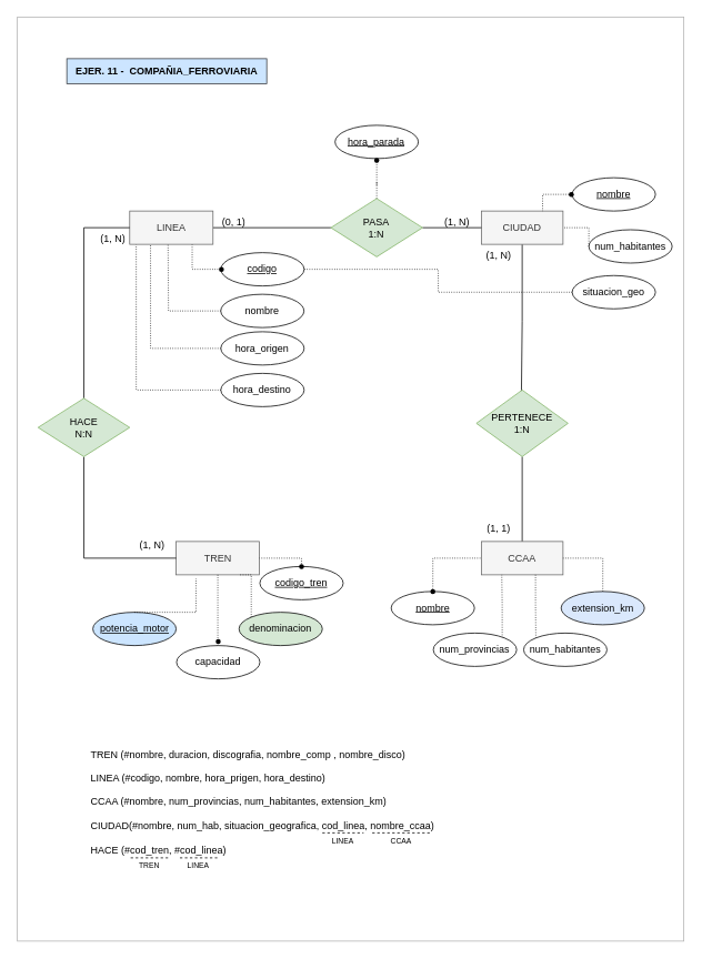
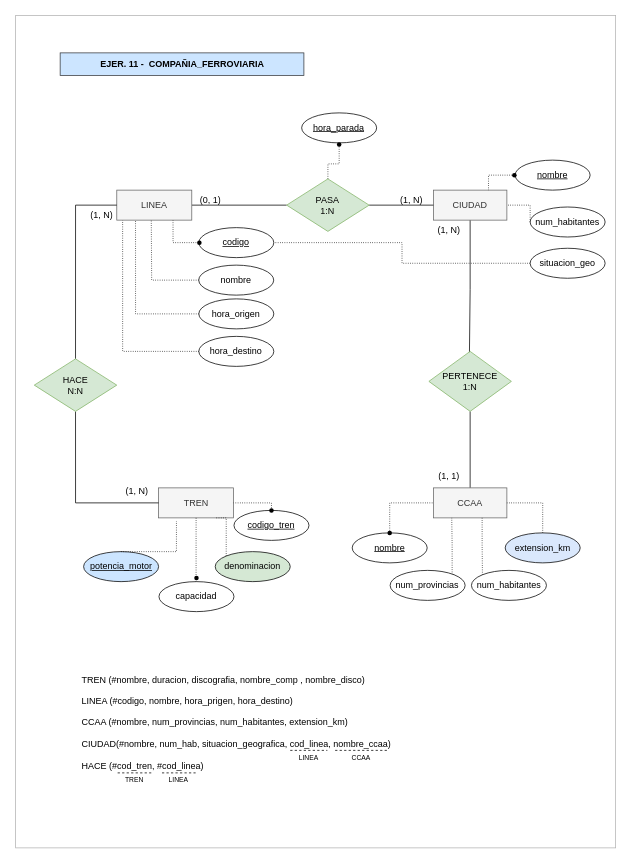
- <mxCell id="16" value="EJER. 11 -&amp;nbsp; COMPAÑIA_FERROVIARIA" style="text;html=1;align=center;verticalAlign=middle;resizable=0;points=[];autosize=1;strokeColor=#36393d;fillColor=#cce5ff;fontStyle=1;fontSize=12;" parent="1" vertex="1"><mxGeometry x="79.37" y="70" width="240" height="30" as="geometry" /></mxCell>
+ <mxCell id="16" value="EJER. 11 -&amp;nbsp; COMPAÑIA_FERROVIARIA" style="text;html=1;align=center;verticalAlign=middle;resizable=0;points=[];autosize=1;strokeColor=#36393d;fillColor=#cce5ff;fontStyle=1;fontSize=12;" parent="1" vertex="1"><mxGeometry x="79.37" y="70" width="325" height="30" as="geometry" /></mxCell>
- <mxCell id="12" value="&lt;font style=&quot;font-size: 12px;&quot;&gt;PASA&lt;br&gt;1:N&lt;/font&gt;" style="shape=rhombus;perimeter=rhombusPerimeter;whiteSpace=wrap;html=1;align=center;verticalAlign=middle;fillColor=#d5e8d4;strokeColor=#82b366;" parent="1" vertex="1"><mxGeometry x="396.37" y="238" width="110" height="70" as="geometry" /></mxCell>
+ <mxCell id="12" value="&lt;font style=&quot;font-size: 12px;&quot;&gt;PASA&lt;br&gt;1:N&lt;/font&gt;" style="shape=rhombus;perimeter=rhombusPerimeter;whiteSpace=wrap;html=1;align=center;verticalAlign=middle;fillColor=#d5e8d4;strokeColor=#82b366;" parent="1" vertex="1"><mxGeometry x="381.37" y="238" width="110" height="70" as="geometry" /></mxCell>
- <mxCell id="46" value="situacion_geo" style="ellipse;whiteSpace=wrap;html=1;align=center;" parent="1" vertex="1"><mxGeometry x="686" y="330.5" width="100" height="40" as="geometry" /></mxCell>
+ <mxCell id="46" value="situacion_geo" style="ellipse;whiteSpace=wrap;html=1;align=center;" parent="1" vertex="1"><mxGeometry x="706" y="330.5" width="100" height="40" as="geometry" /></mxCell>
